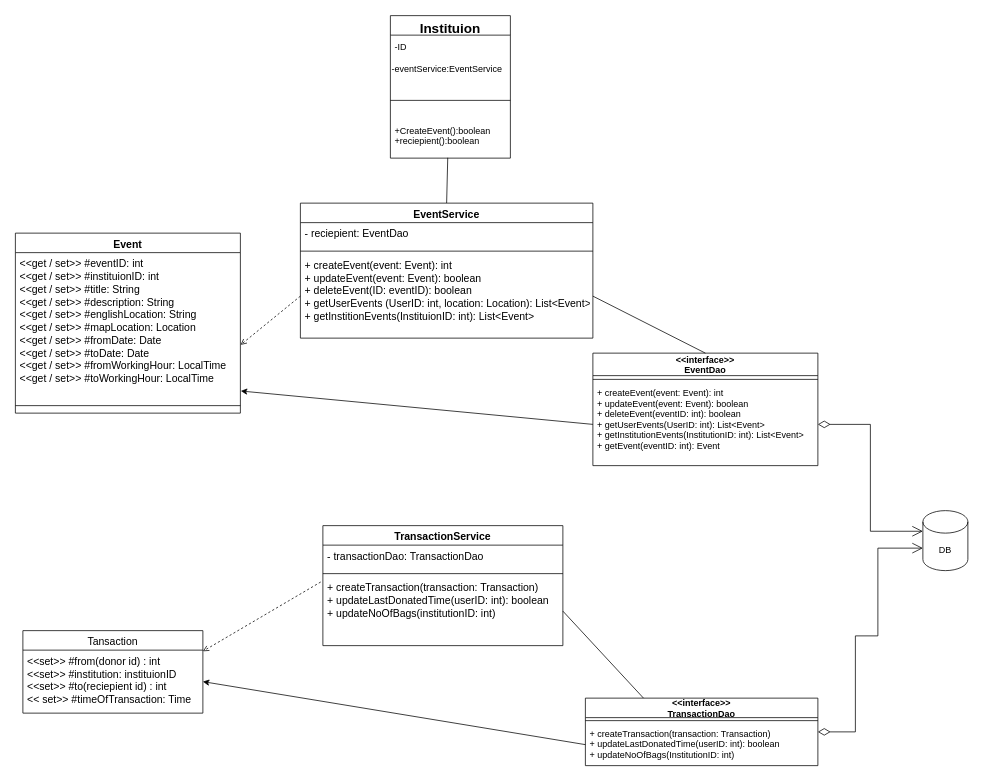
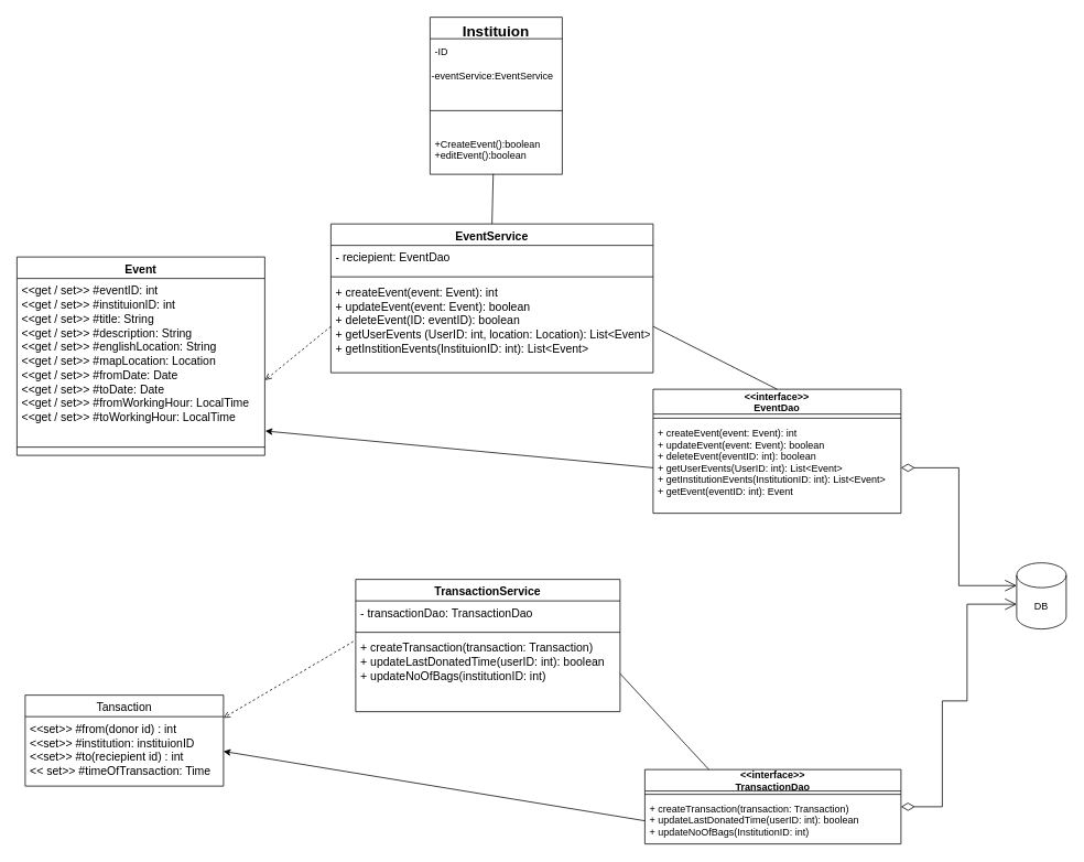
- <mxCell id="17" value="+CreateEvent():boolean&#10;+reciepient():boolean" style="text;strokeColor=none;fillColor=none;align=left;verticalAlign=top;spacingLeft=4;spacingRight=4;overflow=hidden;rotatable=0;points=[[0,0.5],[1,0.5]];portConstraint=eastwest;fontSize=12;" parent="13" vertex="1"><mxGeometry y="140" width="160" height="50" as="geometry" /></mxCell>
+ <mxCell id="17" value="+CreateEvent():boolean&#10;+editEvent():boolean" style="text;strokeColor=none;fillColor=none;align=left;verticalAlign=top;spacingLeft=4;spacingRight=4;overflow=hidden;rotatable=0;points=[[0,0.5],[1,0.5]];portConstraint=eastwest;fontSize=12;" parent="13" vertex="1"><mxGeometry y="140" width="160" height="50" as="geometry" /></mxCell>
